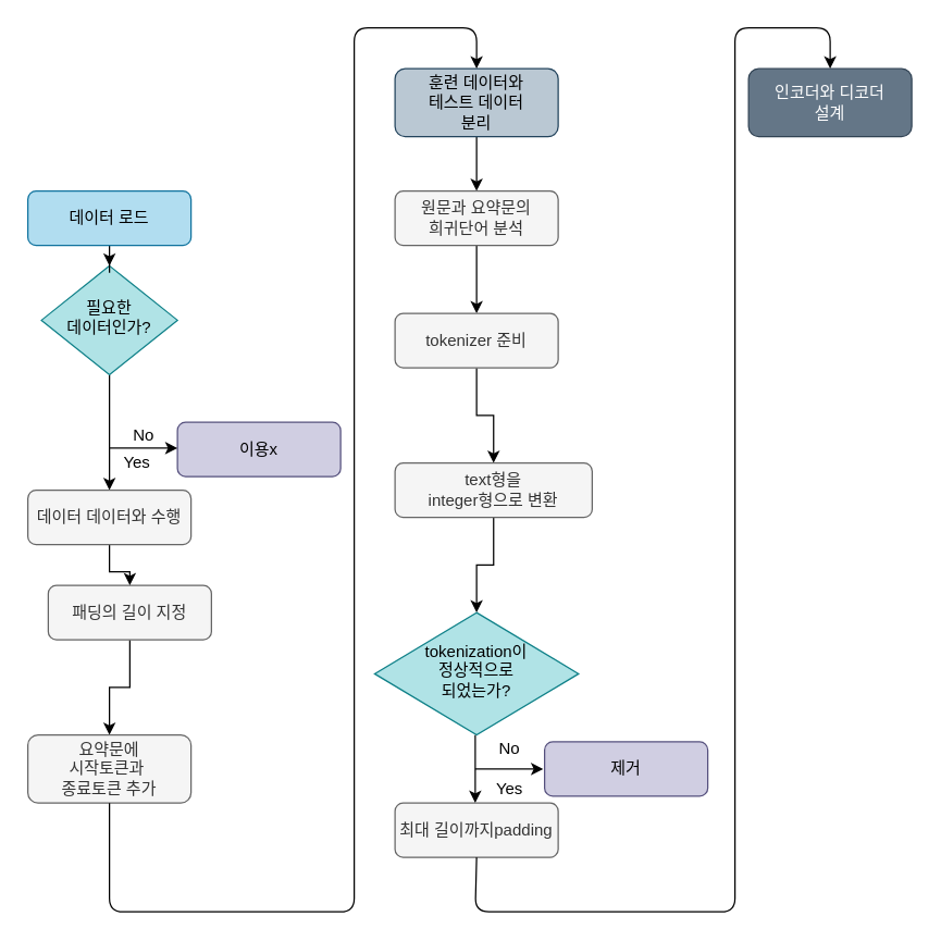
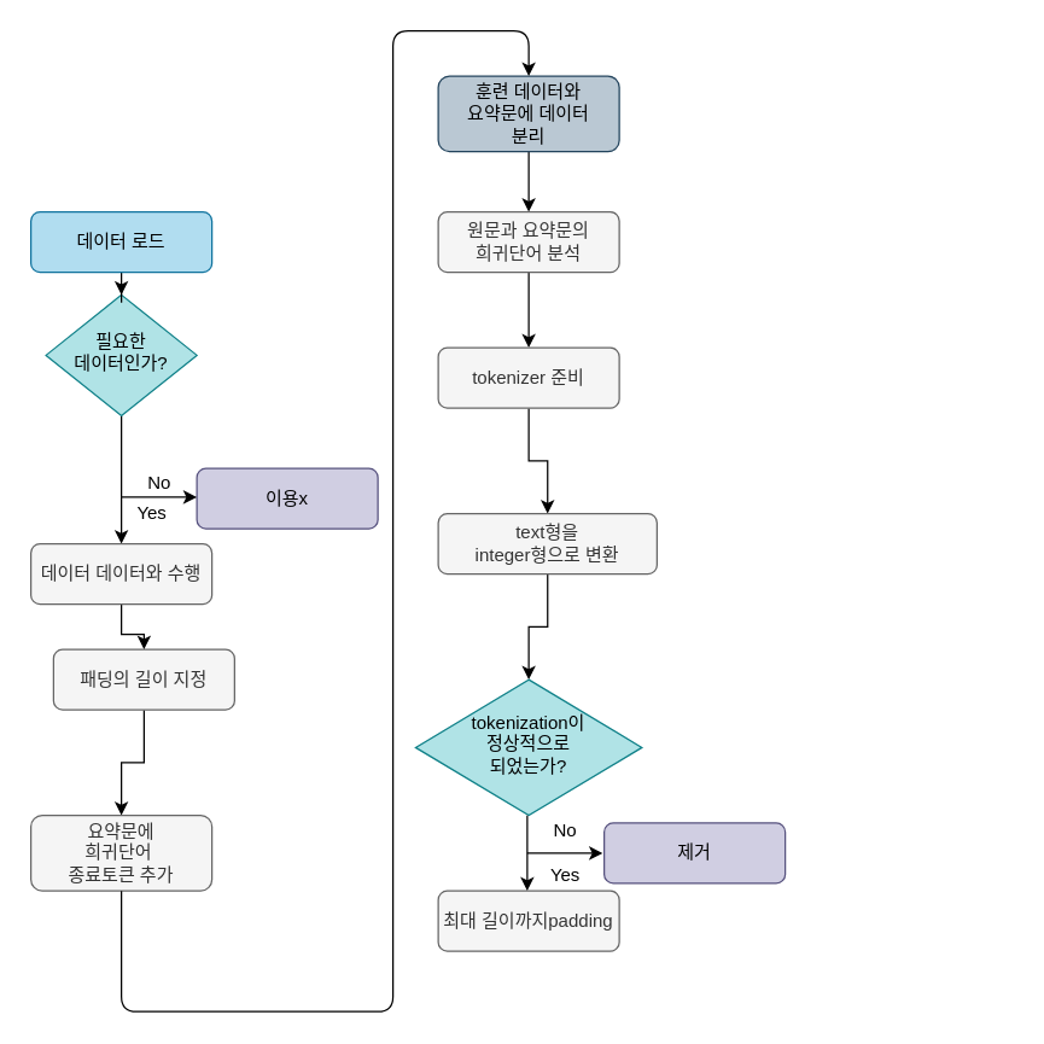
- <mxCell id="13" value="훈련 데이터와 &lt;br&gt;테스트 데이터&lt;br&gt;분리" style="rounded=1;whiteSpace=wrap;html=1;fontSize=12;glass=0;strokeWidth=1;shadow=0;fillColor=#bac8d3;strokeColor=#23445d;" vertex="1" parent="1"><mxGeometry x="290" y="50" width="120" height="50" as="geometry" /></mxCell>
+ <mxCell id="13" value="훈련 데이터와 &lt;br&gt;요약문에 데이터&lt;br&gt;분리" style="rounded=1;whiteSpace=wrap;html=1;fontSize=12;glass=0;strokeWidth=1;shadow=0;fillColor=#bac8d3;strokeColor=#23445d;" vertex="1" parent="1"><mxGeometry x="290" y="50" width="120" height="50" as="geometry" /></mxCell>
- <mxCell id="27" value="인코더와 디코더&lt;br&gt;설계" style="rounded=1;whiteSpace=wrap;html=1;fontSize=12;glass=0;strokeWidth=1;shadow=0;fillColor=#647687;strokeColor=#314354;fontColor=#ffffff;" vertex="1" parent="1"><mxGeometry x="550" y="50" width="120" height="50" as="geometry" /></mxCell>
- <mxCell id="32" value="" style="endArrow=classic;html=1;entryX=0.5;entryY=0;entryDx=0;entryDy=0;exitX=0.5;exitY=1;exitDx=0;exitDy=0;" edge="1" parent="1" source="20" target="27"><mxGeometry width="50" height="50" relative="1" as="geometry"><mxPoint x="349" y="650" as="sourcePoint" /><mxPoint x="399" y="600" as="targetPoint" /><Array as="points"><mxPoint x="349" y="670" /><mxPoint x="540" y="670" /><mxPoint x="540" y="20" /><mxPoint x="610" y="20" /></Array></mxGeometry></mxCell>
- <mxCell id="7" value="요약문에 &lt;br&gt;시작토큰과&amp;nbsp;&lt;br&gt;종료토큰 추가" style="rounded=1;whiteSpace=wrap;html=1;fontSize=12;glass=0;strokeWidth=1;shadow=0;fillColor=#f5f5f5;strokeColor=#666666;fontColor=#333333;" parent="1" vertex="1"><mxGeometry x="20" y="540" width="120" height="50" as="geometry" /></mxCell>
+ <mxCell id="7" value="요약문에 &lt;br&gt;희귀단어&amp;nbsp;&lt;br&gt;종료토큰 추가" style="rounded=1;whiteSpace=wrap;html=1;fontSize=12;glass=0;strokeWidth=1;shadow=0;fillColor=#f5f5f5;strokeColor=#666666;fontColor=#333333;" parent="1" vertex="1"><mxGeometry x="20" y="540" width="120" height="50" as="geometry" /></mxCell>
